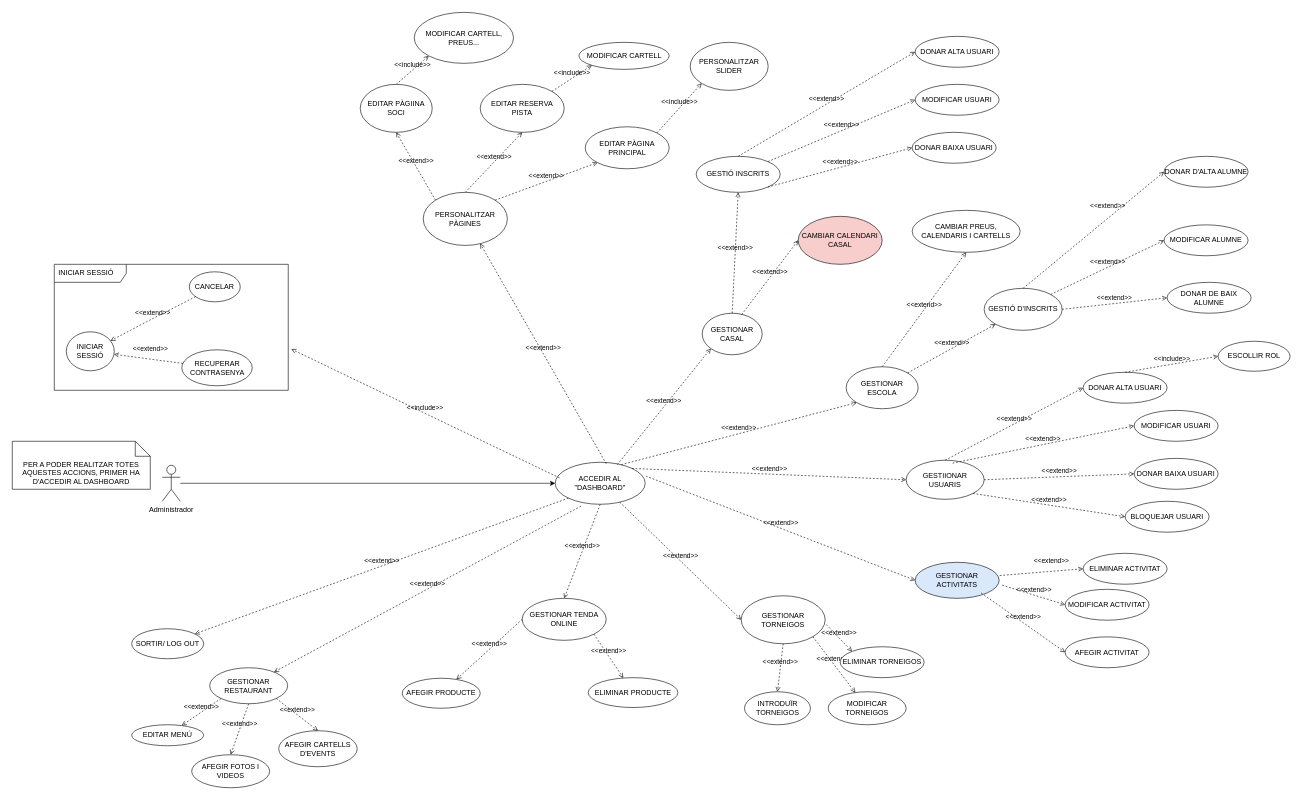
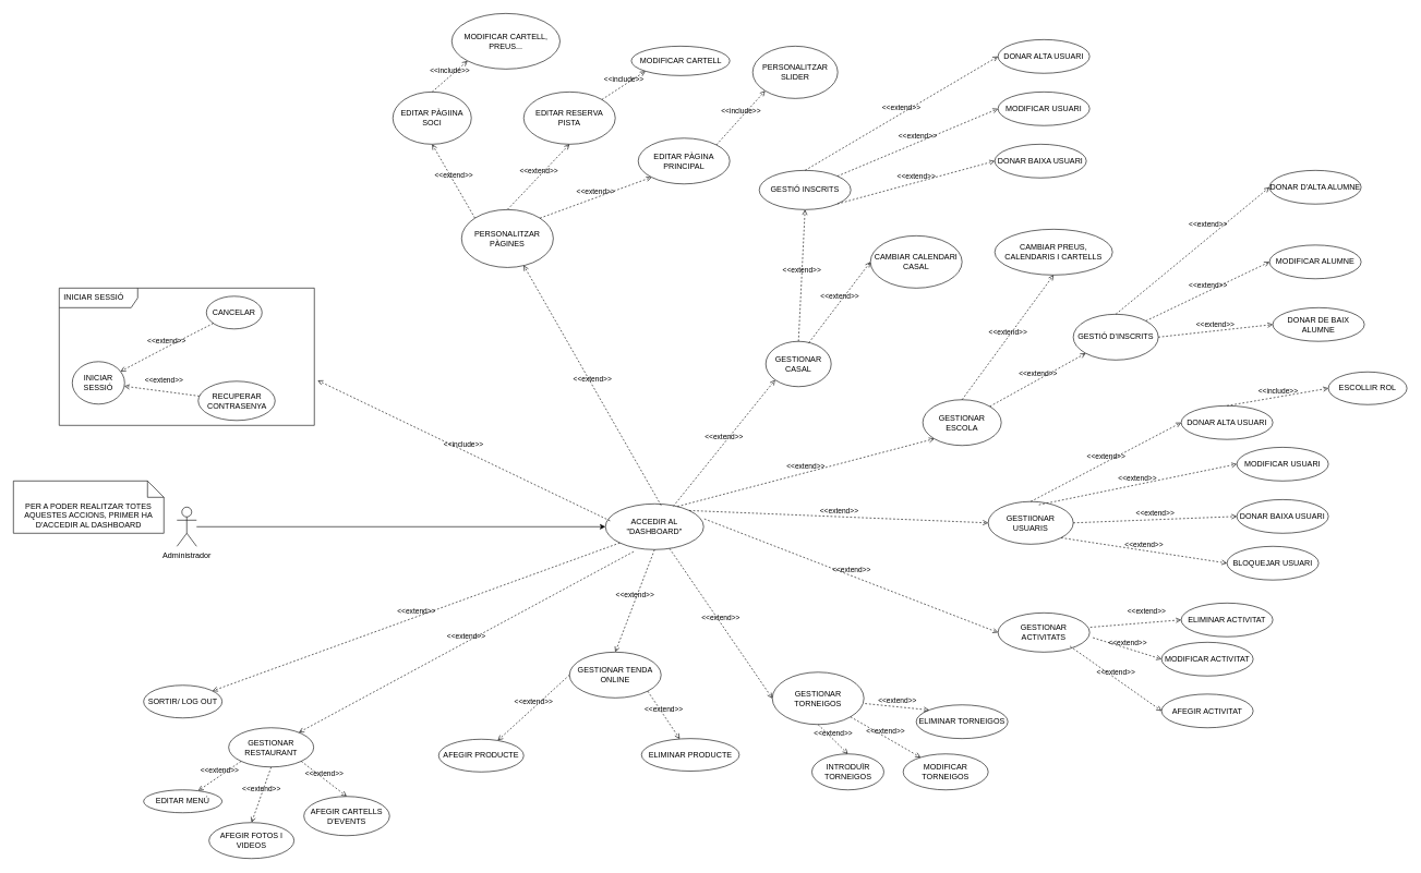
- <mxCell id="71" value="CAMBIAR CALENDARI CASAL" style="ellipse;whiteSpace=wrap;html=1;fillColor=#f8cecc;" vertex="1" parent="1"><mxGeometry x="1330" y="360" width="140" height="80" as="geometry" /></mxCell>
+ <mxCell id="71" value="CAMBIAR CALENDARI CASAL" style="ellipse;whiteSpace=wrap;html=1;" vertex="1" parent="1"><mxGeometry x="1330" y="360" width="140" height="80" as="geometry" /></mxCell>
- <mxCell id="37" value="GESTIONAR ACTIVITATS" style="ellipse;whiteSpace=wrap;html=1;fillColor=#dae8fc;" vertex="1" parent="1"><mxGeometry x="1525" y="936.75" width="140" height="60" as="geometry" /></mxCell>
+ <mxCell id="37" value="GESTIONAR ACTIVITATS" style="ellipse;whiteSpace=wrap;html=1;" vertex="1" parent="1"><mxGeometry x="1525" y="936.75" width="140" height="60" as="geometry" /></mxCell>
- <mxCell id="29" value="GESTIONAR TORNEIGOS" style="ellipse;whiteSpace=wrap;html=1;" vertex="1" parent="1"><mxGeometry x="1235" y="992.5" width="140" height="80" as="geometry" /></mxCell>
+ <mxCell id="29" value="GESTIONAR TORNEIGOS" style="ellipse;whiteSpace=wrap;html=1;" vertex="1" parent="1"><mxGeometry x="1180" y="1027.5" width="140" height="80" as="geometry" /></mxCell>
